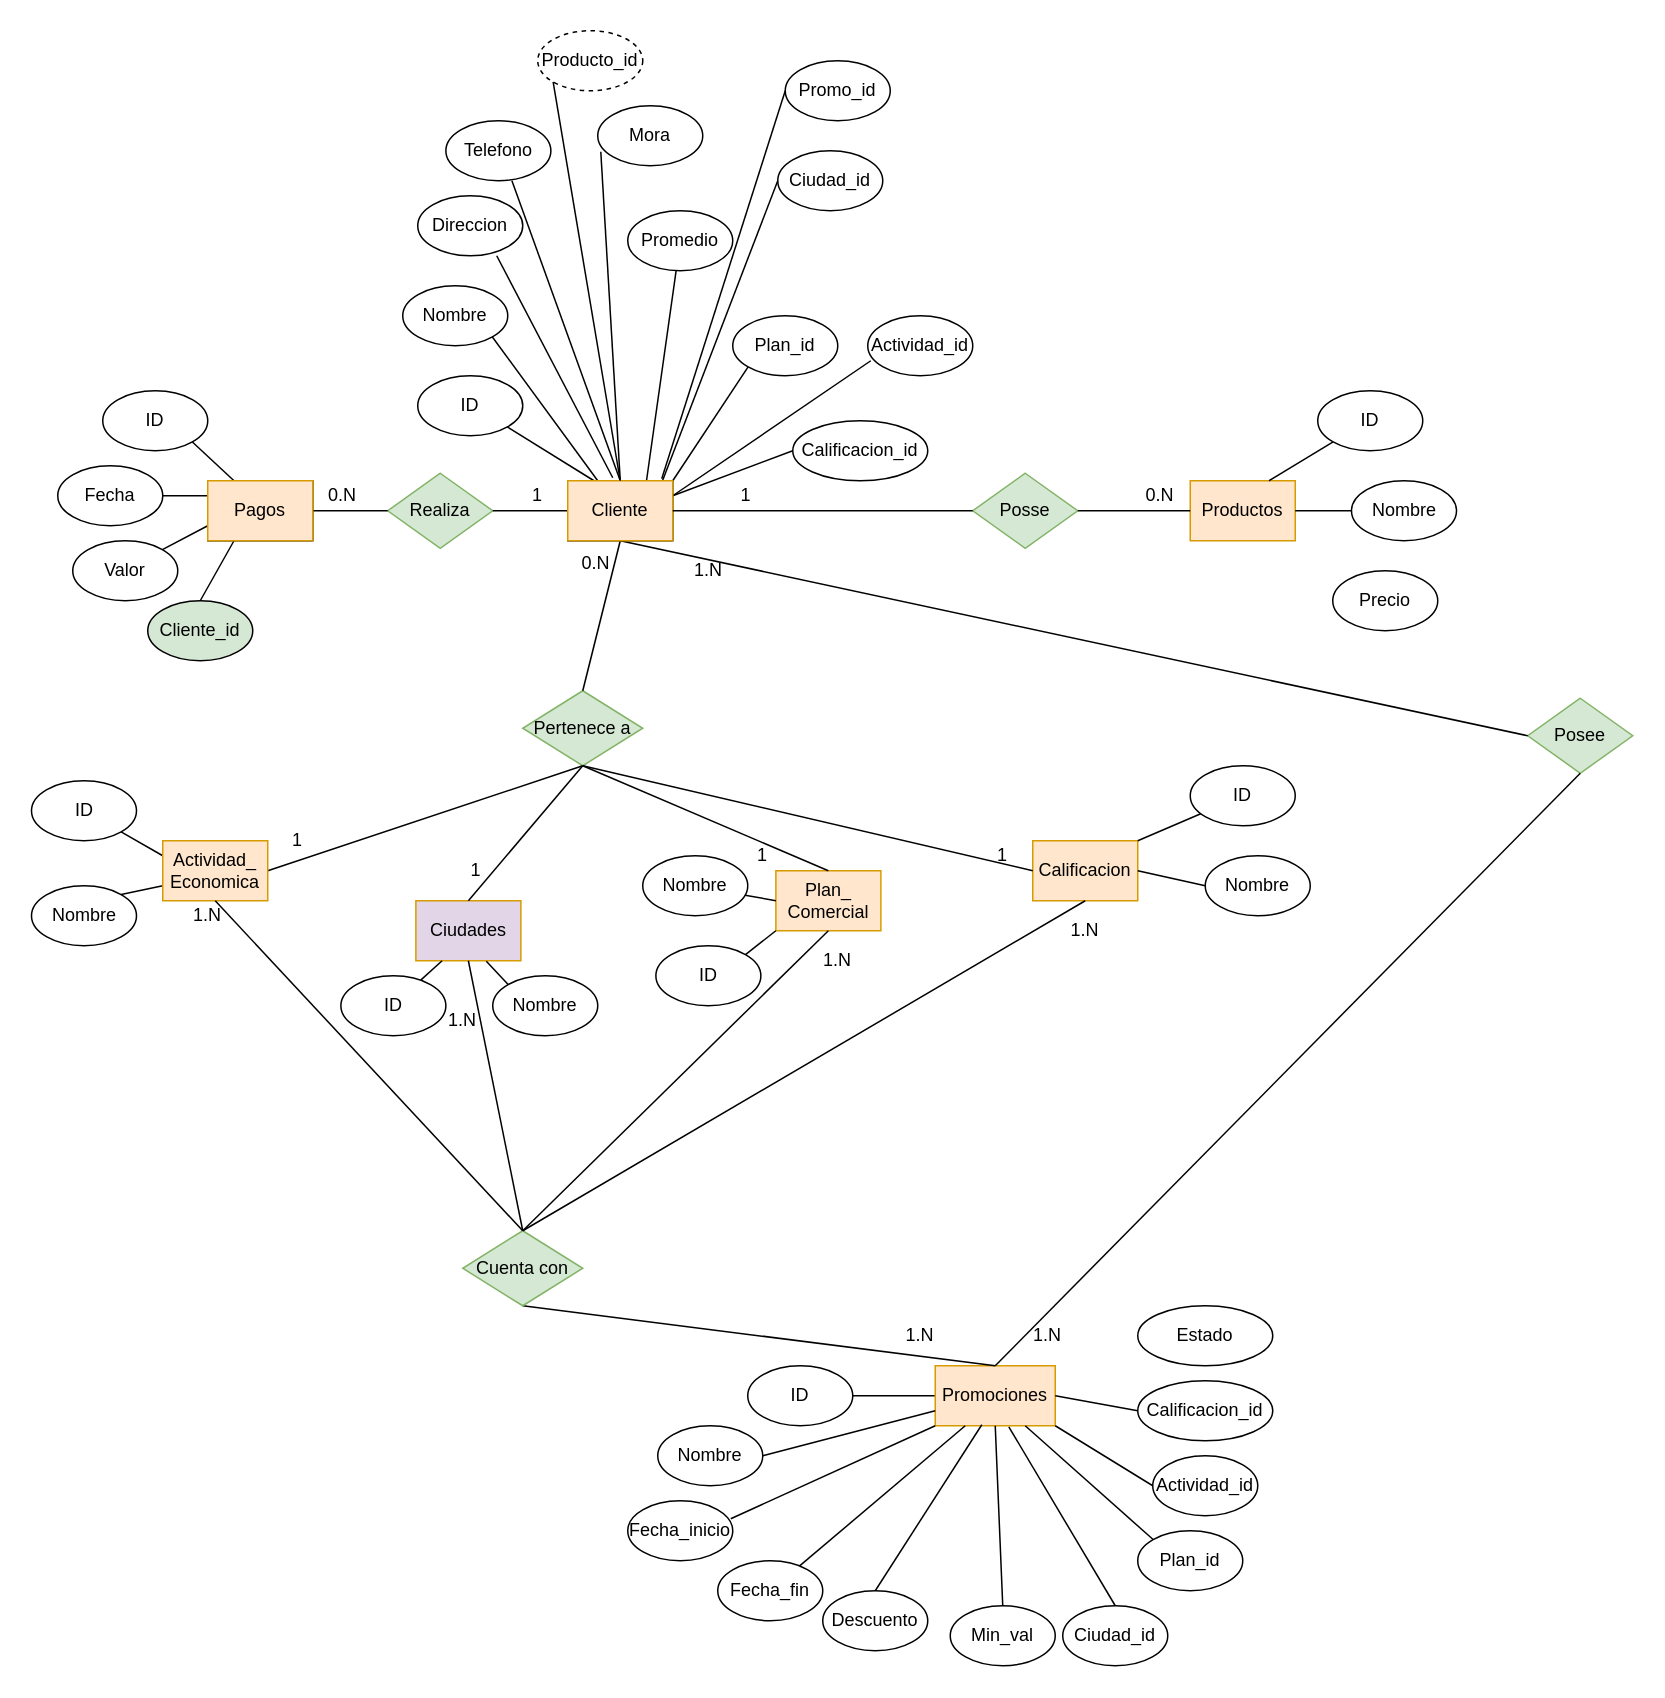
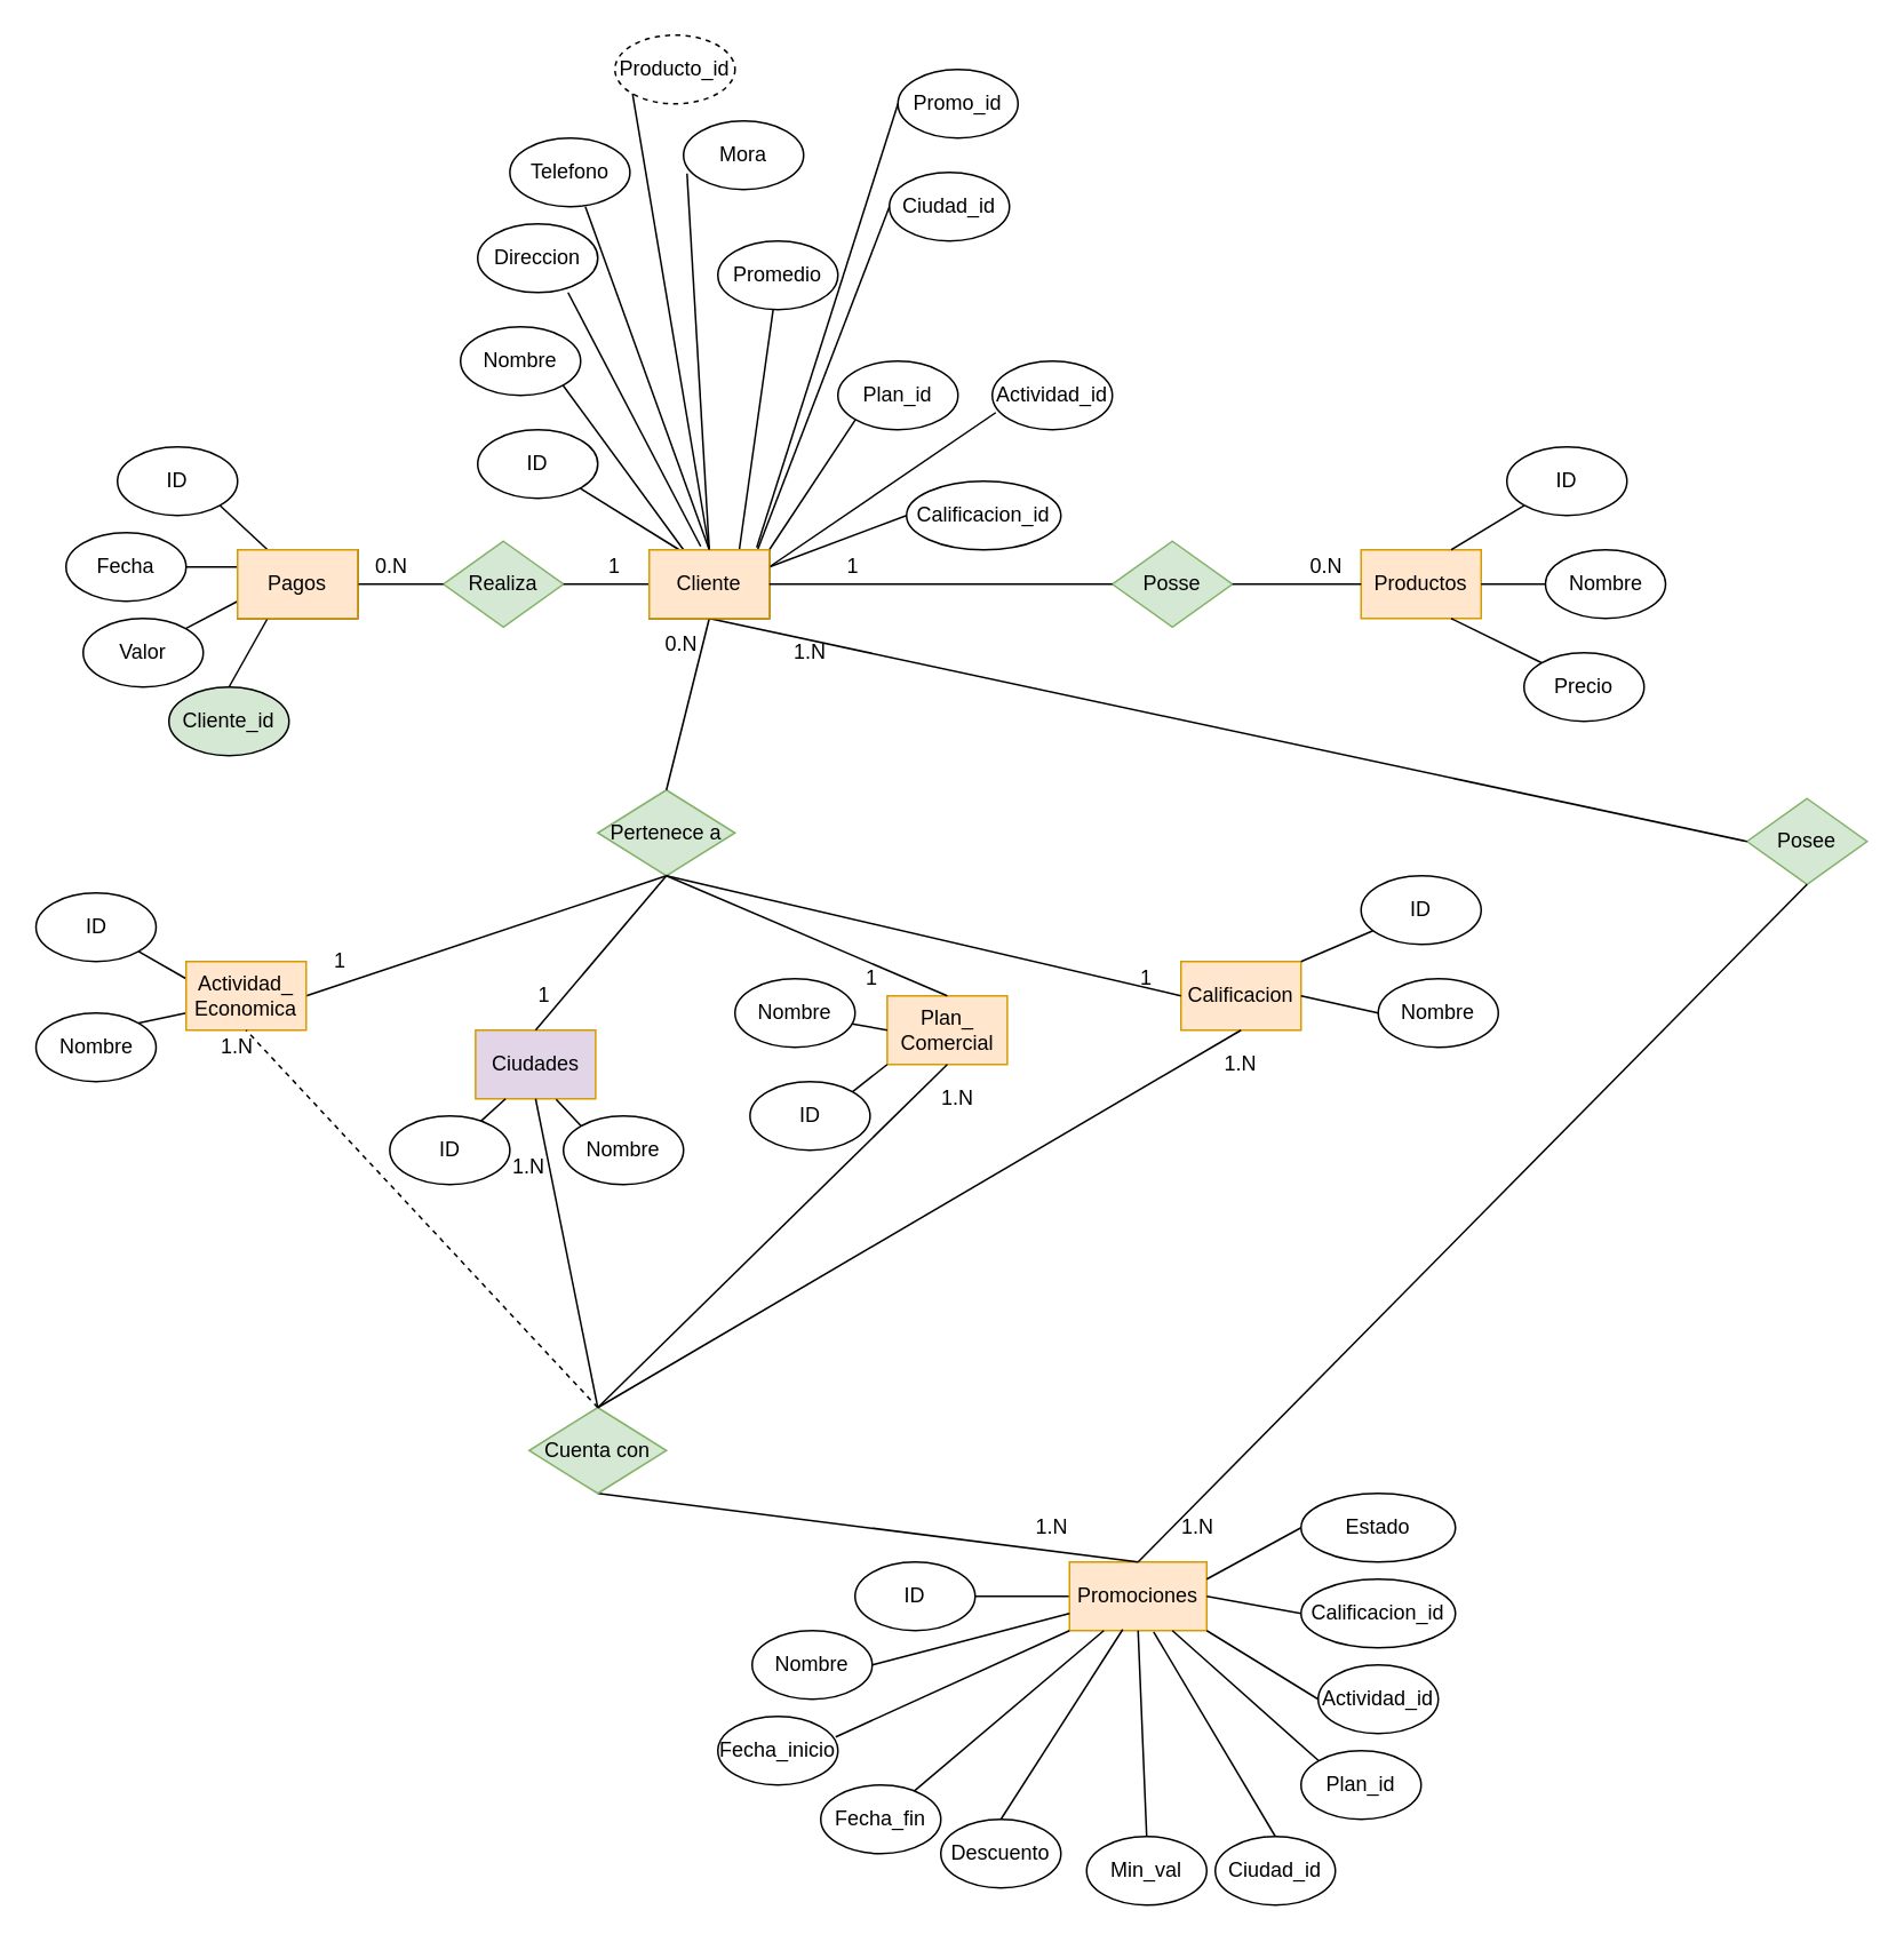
+ <mxCell id="116" value="" style="endArrow=none;html=1;exitX=0;exitY=0;exitDx=0;exitDy=0;entryX=0.75;entryY=1;entryDx=0;entryDy=0;" parent="1" source="115" target="112" edge="1"><mxGeometry width="50" height="50" relative="1" as="geometry"><mxPoint x="980.5" y="350" as="sourcePoint" /><mxPoint x="1000.5" y="360" as="targetPoint" /></mxGeometry></mxCell>
- <mxCell id="98" value="" style="endArrow=none;html=1;entryX=0.5;entryY=1;entryDx=0;entryDy=0;exitX=0.5;exitY=0;exitDx=0;exitDy=0;" parent="1" source="96" target="87" edge="1"><mxGeometry width="50" height="50" relative="1" as="geometry"><mxPoint x="398" y="520" as="sourcePoint" /><mxPoint x="188" y="590" as="targetPoint" /></mxGeometry></mxCell>
+ <mxCell id="98" value="" style="endArrow=none;html=1;entryX=0.5;entryY=1;entryDx=0;entryDy=0;exitX=0.5;exitY=0;exitDx=0;exitDy=0;dashed=1;" parent="1" source="96" target="87" edge="1"><mxGeometry width="50" height="50" relative="1" as="geometry"><mxPoint x="398" y="520" as="sourcePoint" /><mxPoint x="188" y="590" as="targetPoint" /></mxGeometry></mxCell>
+ <mxCell id="124" value="" style="endArrow=none;html=1;entryX=0;entryY=0.5;entryDx=0;entryDy=0;exitX=1;exitY=0.25;exitDx=0;exitDy=0;" edge="1" parent="1" target="123" source="36"><mxGeometry width="50" height="50" relative="1" as="geometry"><mxPoint x="703" y="880" as="sourcePoint" /><mxPoint x="788.251" y="995.858" as="targetPoint" /></mxGeometry></mxCell>
